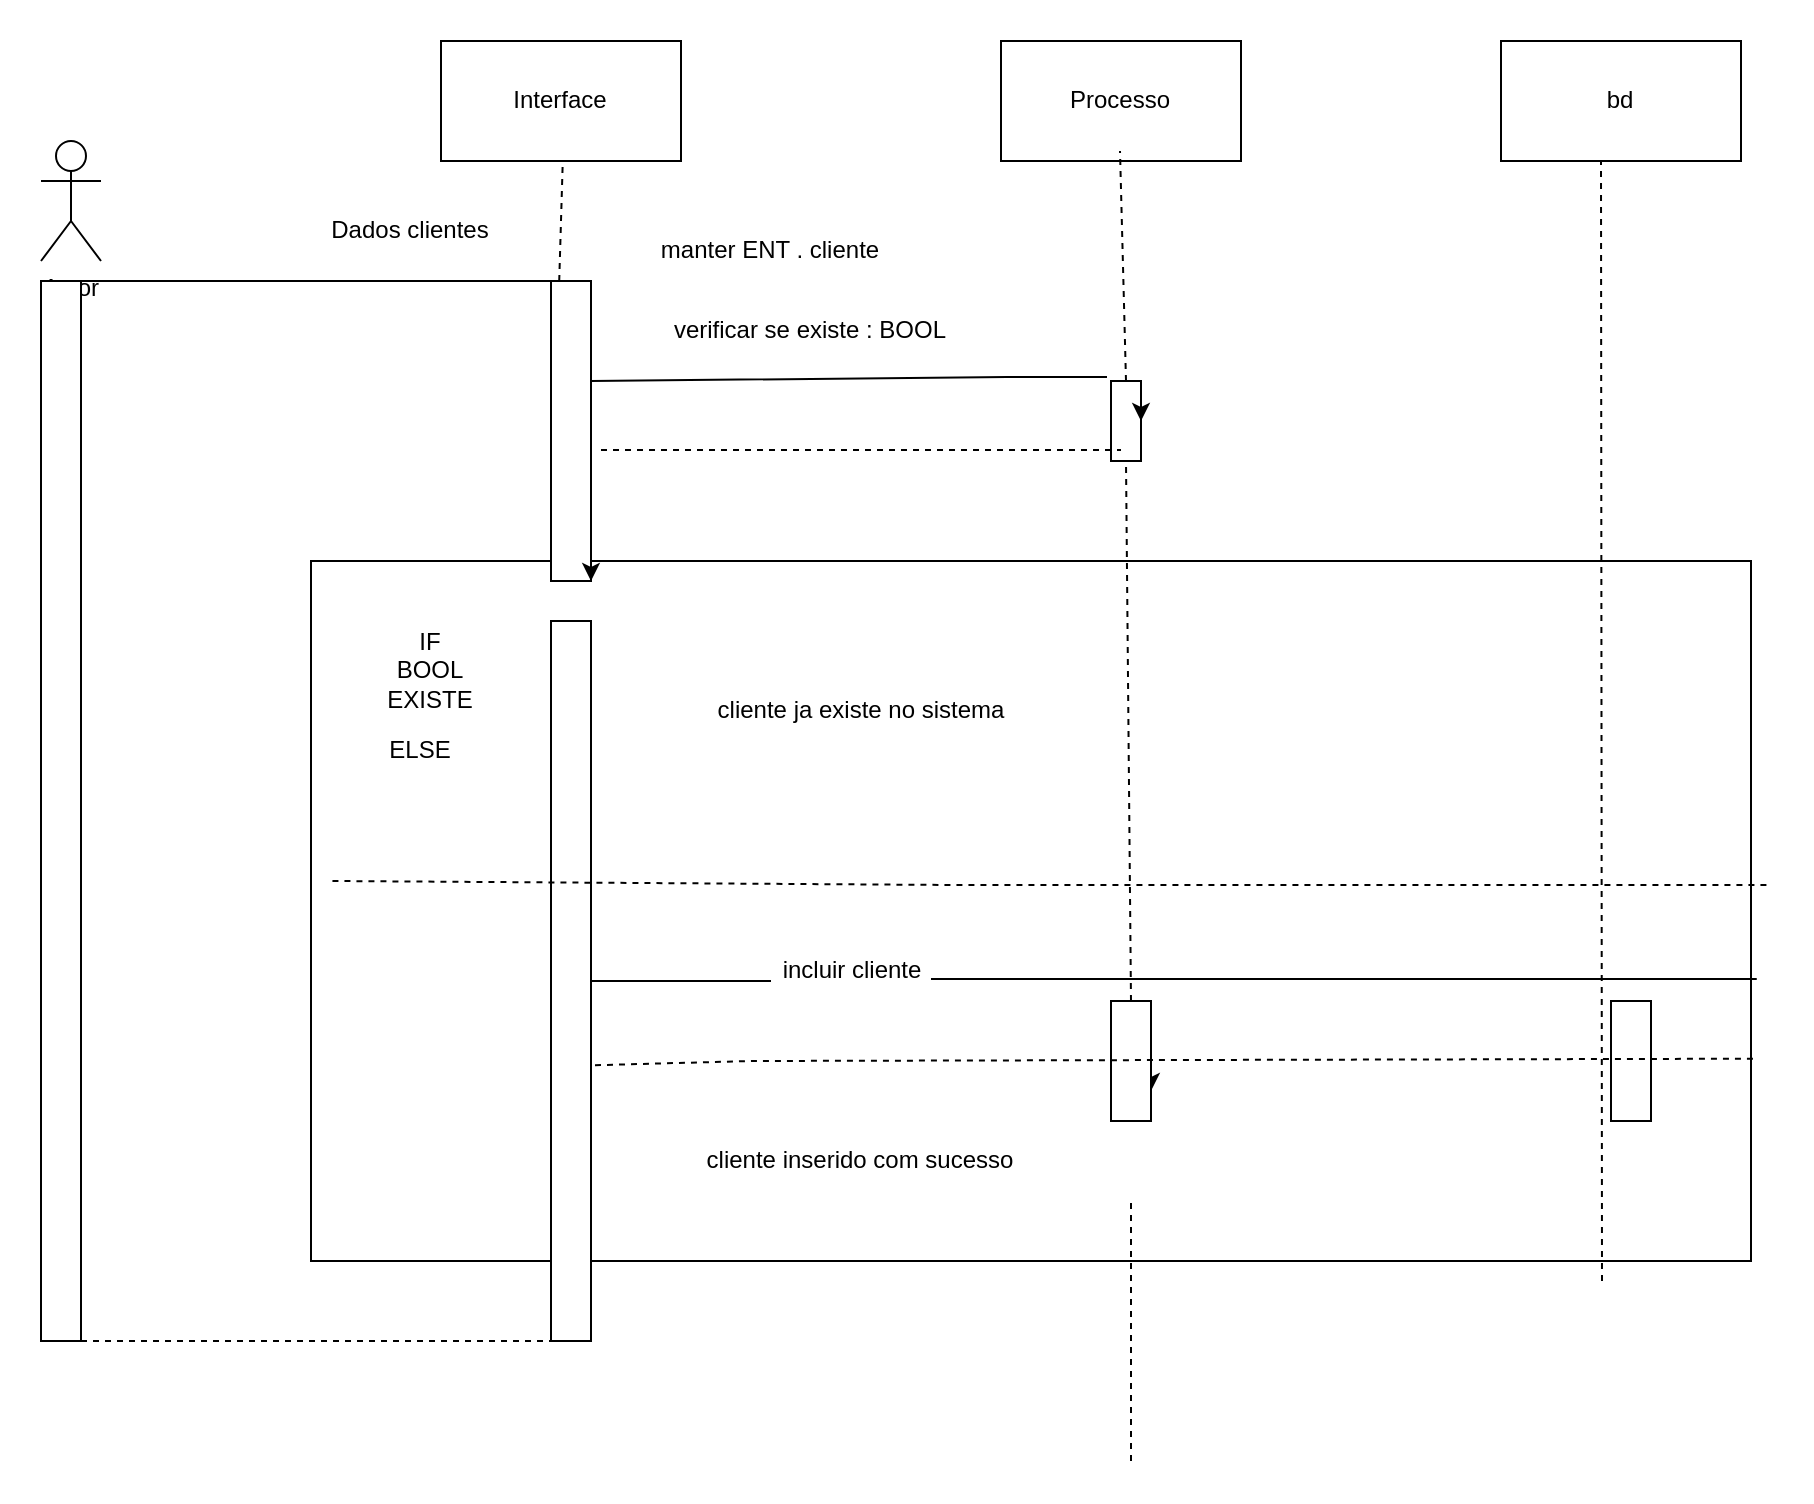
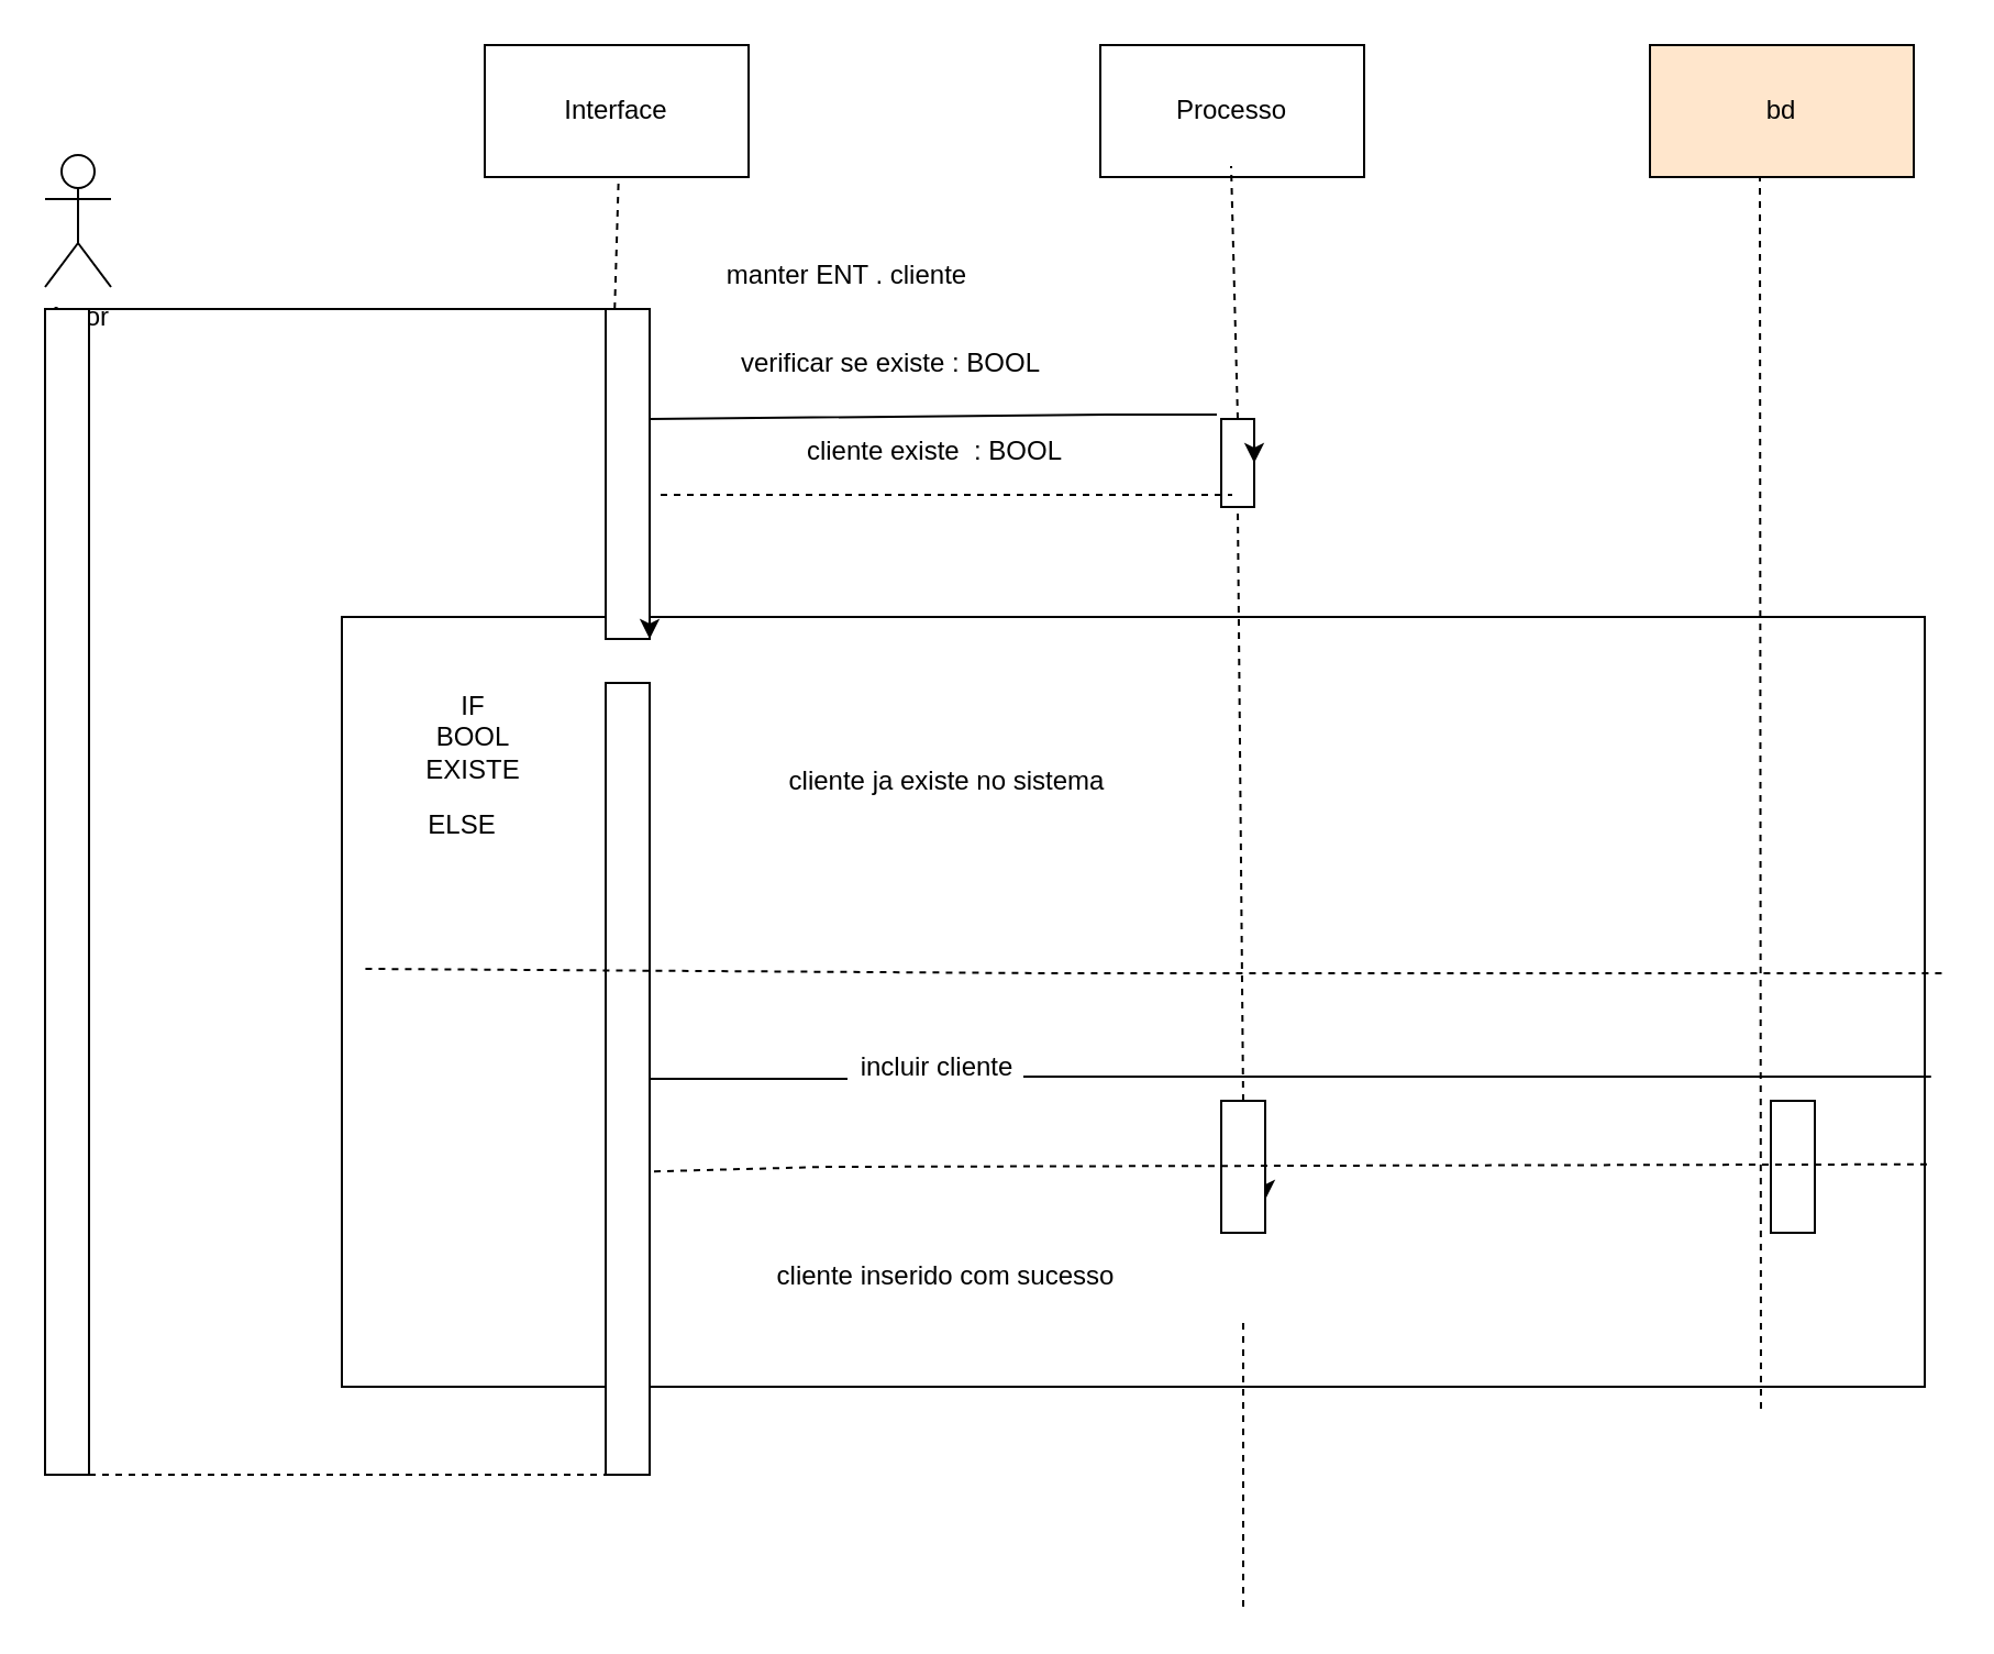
- <mxCell id="6" value="bd" style="rounded=0;whiteSpace=wrap;html=1;" vertex="1" parent="1"><mxGeometry x="750" y="20" width="120" height="60" as="geometry" /></mxCell>
+ <mxCell id="6" value="bd" style="rounded=0;whiteSpace=wrap;html=1;fillColor=#ffe6cc;" vertex="1" parent="1"><mxGeometry x="750" y="20" width="120" height="60" as="geometry" /></mxCell>
- <mxCell id="38" value="Dados clientes" style="text;html=1;align=center;verticalAlign=middle;whiteSpace=wrap;rounded=0;" vertex="1" parent="1"><mxGeometry x="150" y="100" width="110" height="30" as="geometry" /></mxCell>
+ <mxCell id="35" value="cliente existe&amp;nbsp; : BOOL" style="text;html=1;align=center;verticalAlign=middle;whiteSpace=wrap;rounded=0;" vertex="1" parent="1"><mxGeometry x="347" y="190" width="156" height="30" as="geometry" /></mxCell>
